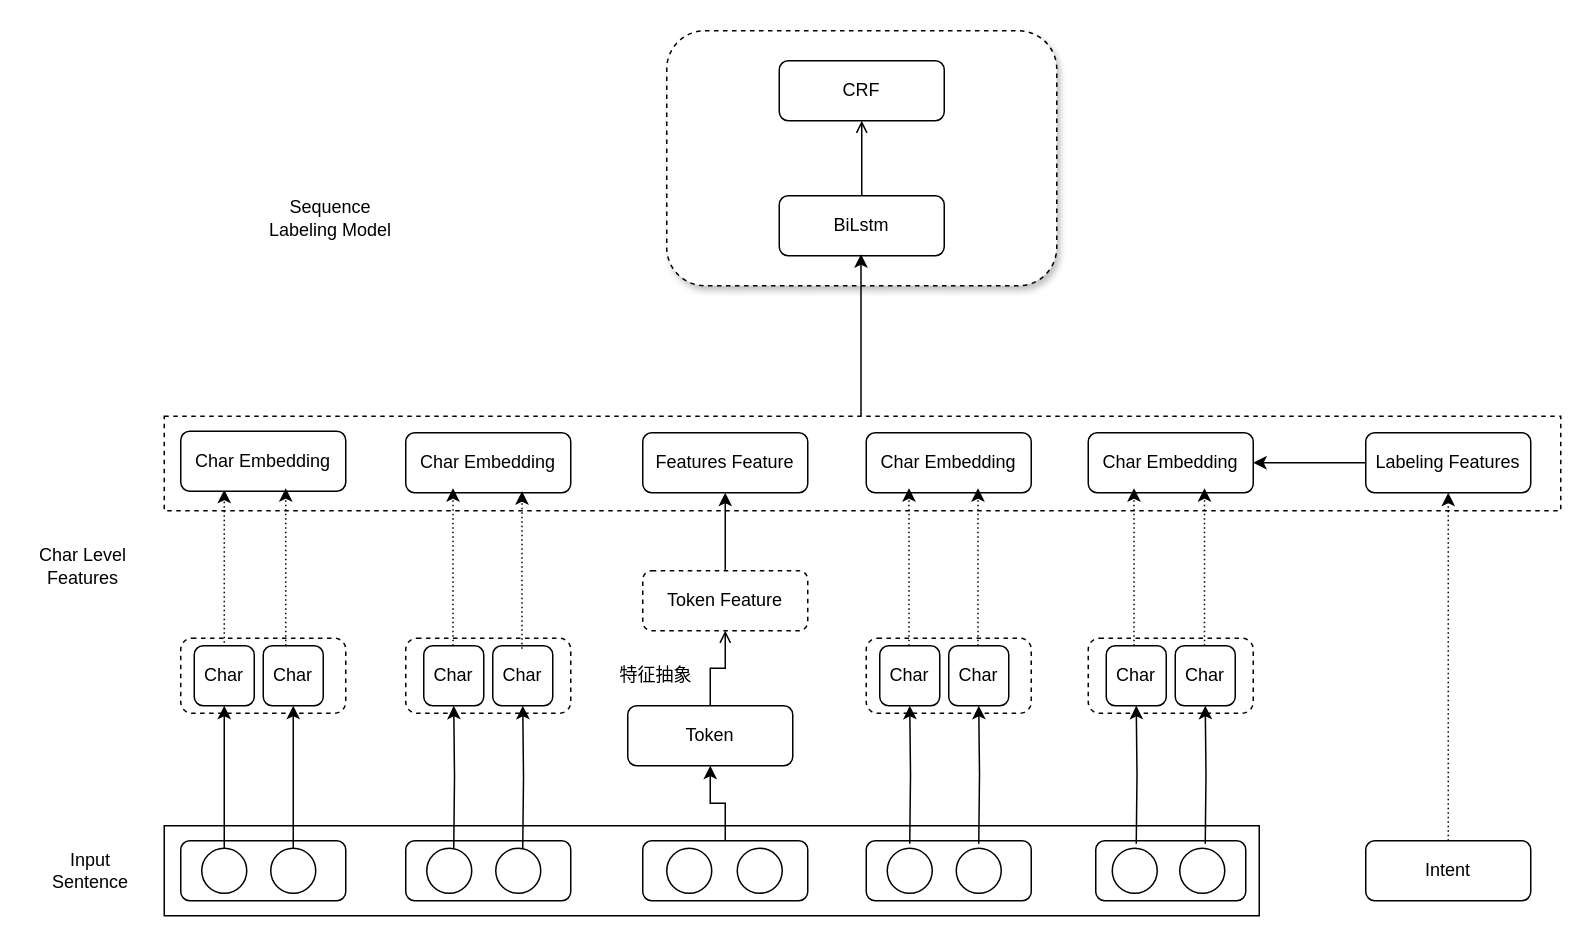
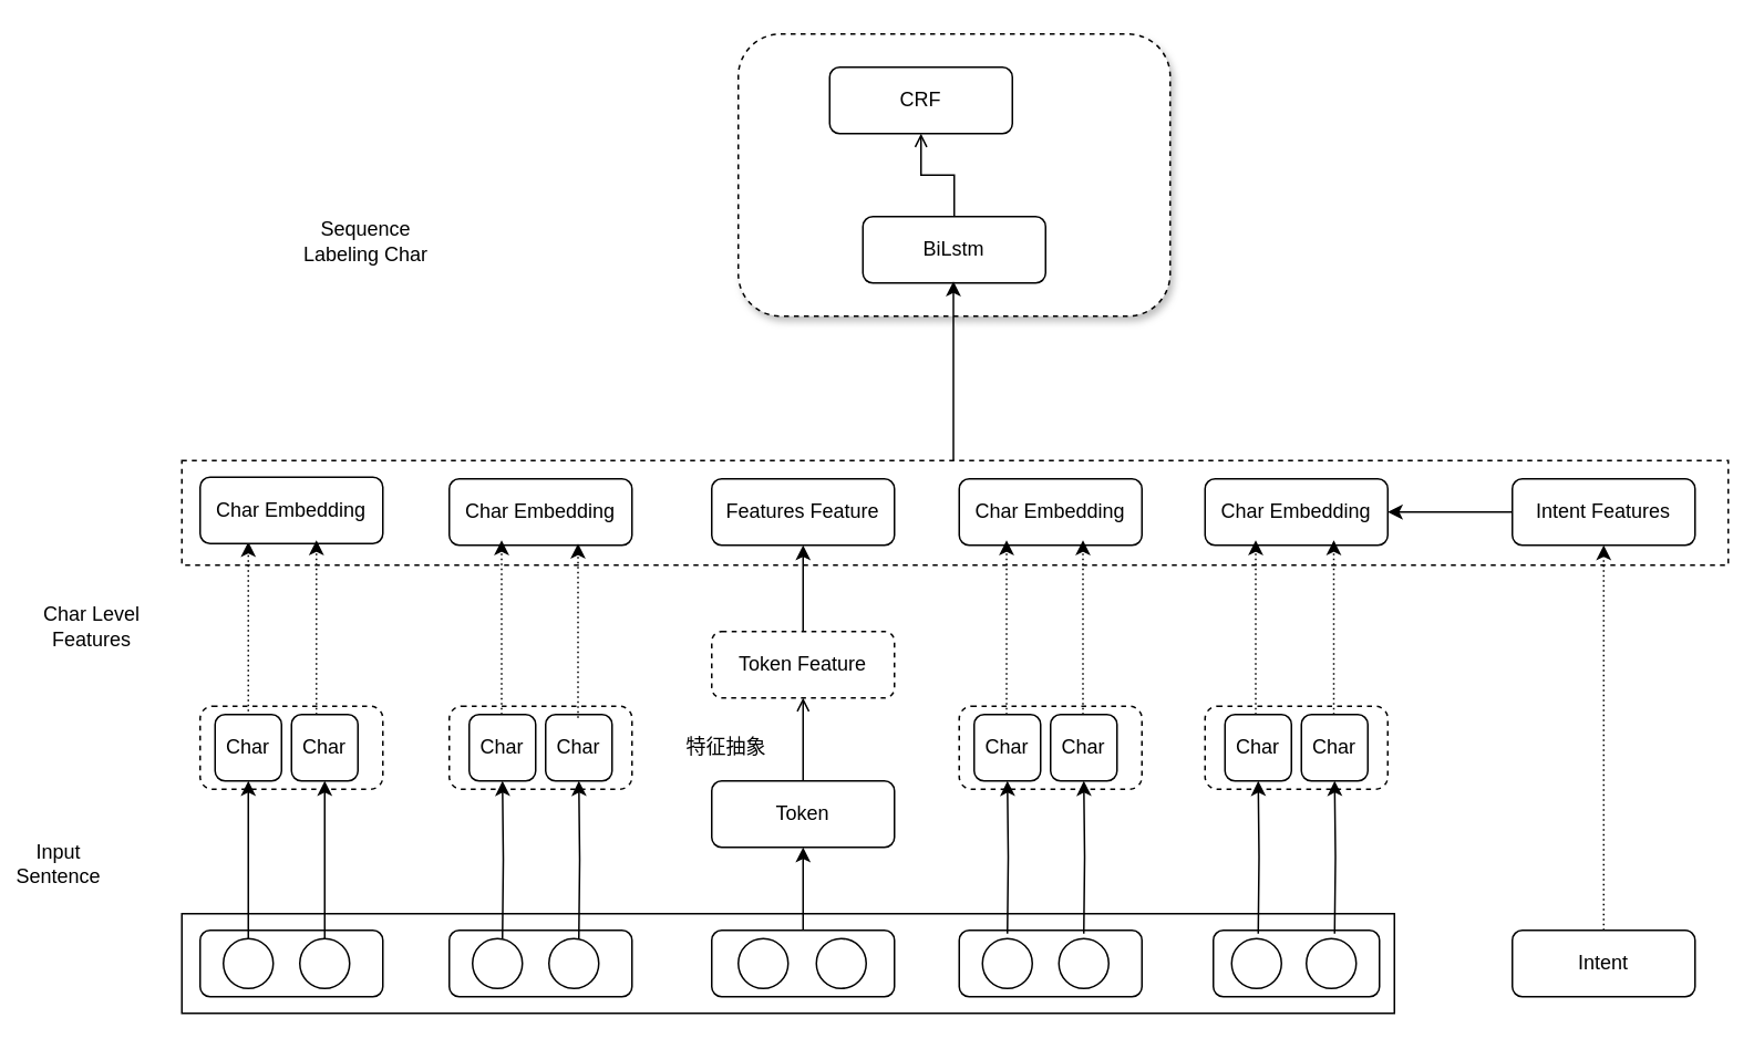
- <mxCell id="63" value="CRF" style="rounded=1;whiteSpace=wrap;html=1;" vertex="1" parent="1"><mxGeometry x="519" y="40" width="110" height="40" as="geometry" /></mxCell>
+ <mxCell id="63" value="CRF" style="rounded=1;whiteSpace=wrap;html=1;" vertex="1" parent="1"><mxGeometry x="499" y="40" width="110" height="40" as="geometry" /></mxCell>
- <mxCell id="64" value="Sequence Labeling Model" style="text;html=1;strokeColor=none;fillColor=none;align=center;verticalAlign=middle;whiteSpace=wrap;rounded=0;" vertex="1" parent="1"><mxGeometry x="170" y="138.5" width="100" height="13" as="geometry" /></mxCell>
+ <mxCell id="64" value="Sequence Labeling Char" style="text;html=1;strokeColor=none;fillColor=none;align=center;verticalAlign=middle;whiteSpace=wrap;rounded=0;" vertex="1" parent="1"><mxGeometry x="170" y="138.5" width="100" height="13" as="geometry" /></mxCell>
- <mxCell id="68" value="Labeling Features" style="rounded=1;whiteSpace=wrap;html=1;" vertex="1" parent="1"><mxGeometry x="910" y="288" width="110" height="40" as="geometry" /></mxCell>
+ <mxCell id="68" value="Intent Features" style="rounded=1;whiteSpace=wrap;html=1;" vertex="1" parent="1"><mxGeometry x="910" y="288" width="110" height="40" as="geometry" /></mxCell>
- <mxCell id="29" value="Token" style="rounded=1;whiteSpace=wrap;html=1;" parent="1" vertex="1"><mxGeometry x="418" y="470" width="110" height="40" as="geometry" /></mxCell>
+ <mxCell id="29" value="Token" style="rounded=1;whiteSpace=wrap;html=1;" parent="1" vertex="1"><mxGeometry x="428" y="470" width="110" height="40" as="geometry" /></mxCell>
- <mxCell id="27" value="Input Sentence" style="text;html=1;strokeColor=none;fillColor=none;align=center;verticalAlign=middle;whiteSpace=wrap;rounded=0;" parent="1" vertex="1"><mxGeometry x="40" y="570" width="40" height="20" as="geometry" /></mxCell>
+ <mxCell id="27" value="Input Sentence" style="text;html=1;strokeColor=none;fillColor=none;align=center;verticalAlign=middle;whiteSpace=wrap;rounded=0;" parent="1" vertex="1"><mxGeometry x="15" y="510" width="40" height="20" as="geometry" /></mxCell>
